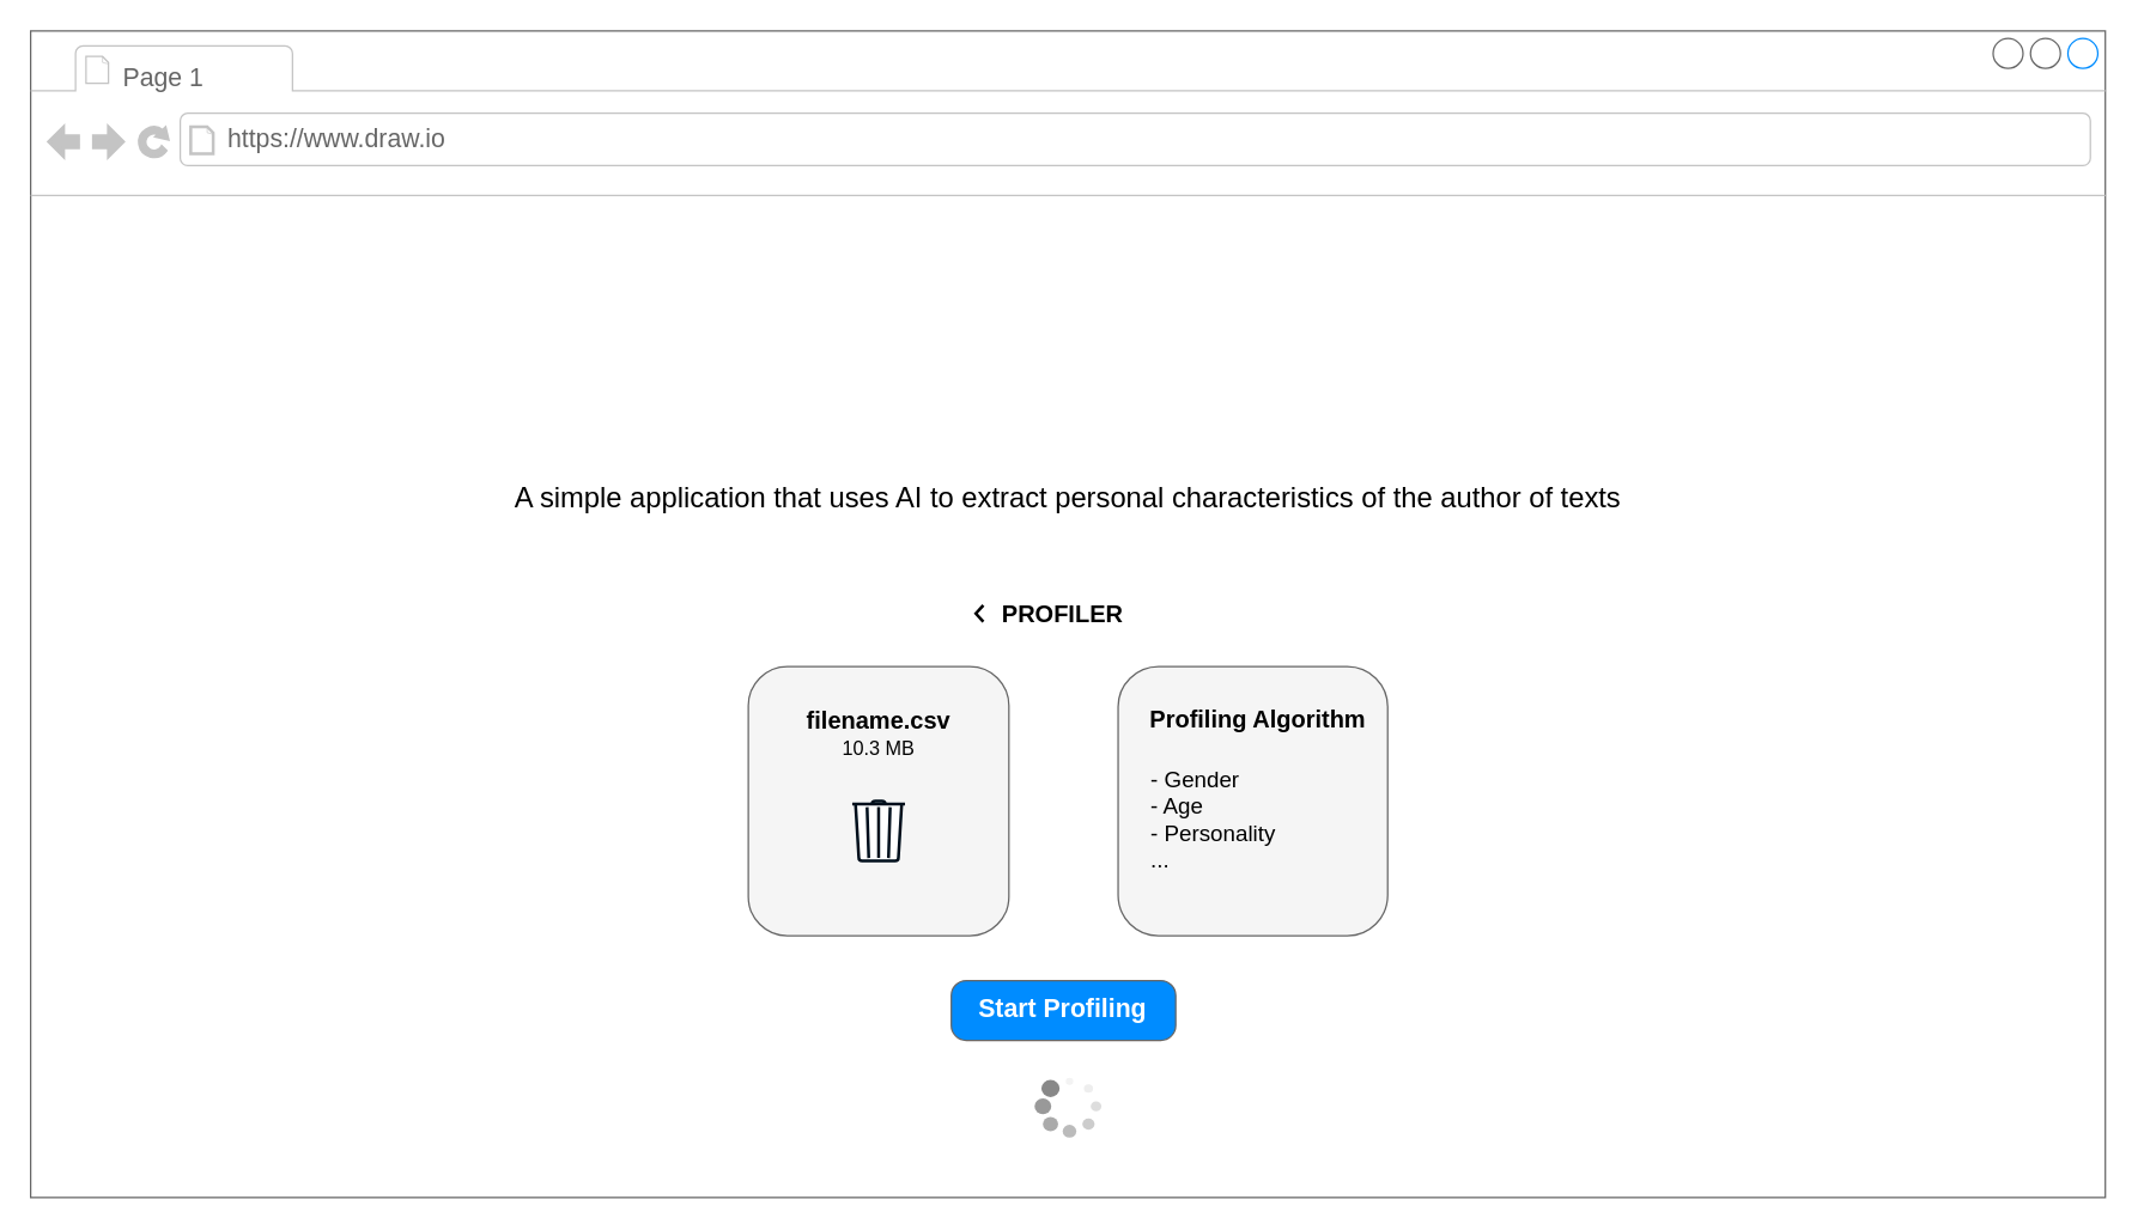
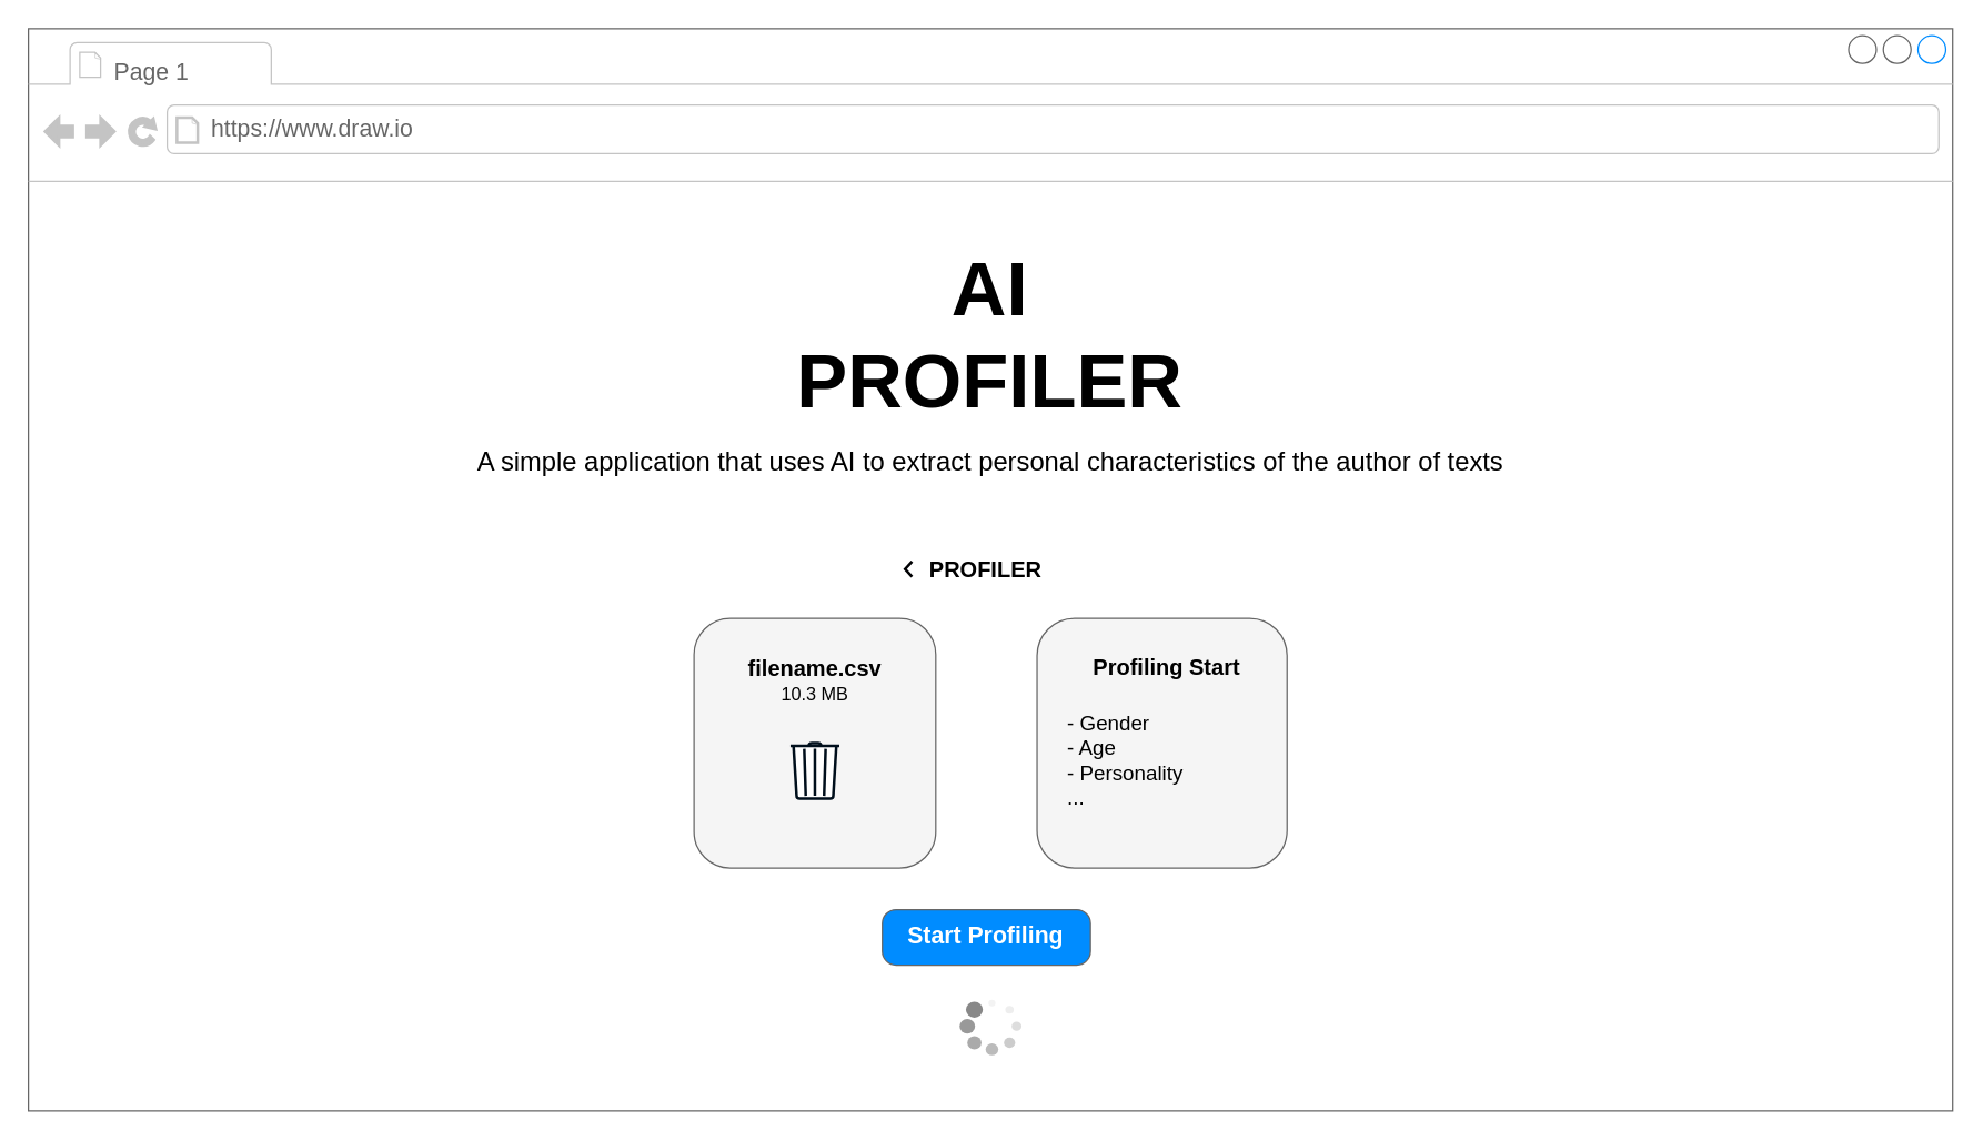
+ <mxCell id="5" value="AI PROFILER" style="text;html=1;strokeColor=none;fillColor=none;align=center;verticalAlign=middle;whiteSpace=wrap;rounded=0;fontSize=55;fontStyle=1;" vertex="1" parent="2"><mxGeometry x="528.33" y="150" width="330" height="140" as="geometry" /></mxCell>
- <mxCell id="11" value="Profiling Algorithm" style="text;html=1;strokeColor=none;fillColor=none;align=center;verticalAlign=middle;whiteSpace=wrap;rounded=0;fontSize=16;fontStyle=1" vertex="1" parent="2"><mxGeometry x="743.93" y="445" width="153.08" height="30" as="geometry" /></mxCell>
+ <mxCell id="11" value="Profiling Start" style="text;html=1;strokeColor=none;fillColor=none;align=center;verticalAlign=middle;whiteSpace=wrap;rounded=0;fontSize=16;fontStyle=1" vertex="1" parent="2"><mxGeometry x="743.93" y="445" width="153.08" height="30" as="geometry" /></mxCell>
